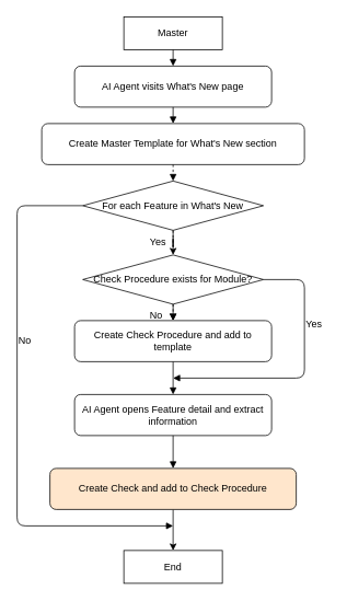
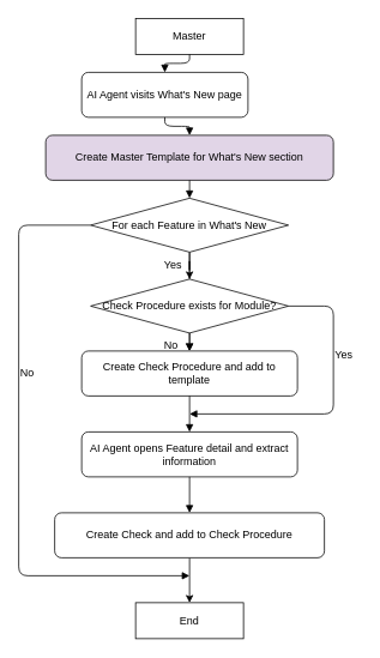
- <mxCell id="3" value="AI Agent visits What's New page" style="rounded=1;whiteSpace=wrap;html=1;" vertex="1" parent="1"><mxGeometry x="90" y="80" width="240" height="50" as="geometry" /></mxCell>
+ <mxCell id="3" value="AI Agent visits What's New page" style="rounded=1;whiteSpace=wrap;html=1;" vertex="1" parent="1"><mxGeometry x="90" y="80" width="185" height="50" as="geometry" /></mxCell>
- <mxCell id="4" value="Create Master Template for What's New section" style="rounded=1;whiteSpace=wrap;html=1;" vertex="1" parent="1"><mxGeometry x="50" y="150" width="320" height="50" as="geometry" /></mxCell>
+ <mxCell id="4" value="Create Master Template for What's New section" style="rounded=1;whiteSpace=wrap;html=1;fillColor=#e1d5e7;" vertex="1" parent="1"><mxGeometry x="50" y="150" width="320" height="50" as="geometry" /></mxCell>
- <mxCell id="18" style="endArrow=block;edgeStyle=orthogonalEdgeStyle;dashed=1;" edge="1" parent="1" source="4" target="6"><mxGeometry relative="1" as="geometry" /></mxCell>
+ <mxCell id="18" style="endArrow=block;edgeStyle=orthogonalEdgeStyle;" edge="1" parent="1" source="4" target="6"><mxGeometry relative="1" as="geometry" /></mxCell>
- <mxCell id="5" value="" style="edgeStyle=orthogonalEdgeStyle;rounded=0;orthogonalLoop=1;jettySize=auto;html=1;dashed=1;" edge="1" parent="1" source="6" target="11"><mxGeometry relative="1" as="geometry" /></mxCell>
+ <mxCell id="5" value="" style="edgeStyle=orthogonalEdgeStyle;rounded=0;orthogonalLoop=1;jettySize=auto;html=1;" edge="1" parent="1" source="6" target="11"><mxGeometry relative="1" as="geometry" /></mxCell>
- <mxCell id="14" value="Create Check and add to Check Procedure" style="rounded=1;whiteSpace=wrap;html=1;fillColor=#ffe6cc;" vertex="1" parent="1"><mxGeometry x="60" y="570" width="300" height="50" as="geometry" /></mxCell>
+ <mxCell id="14" value="Create Check and add to Check Procedure" style="rounded=1;whiteSpace=wrap;html=1;" vertex="1" parent="1"><mxGeometry x="60" y="570" width="300" height="50" as="geometry" /></mxCell>
